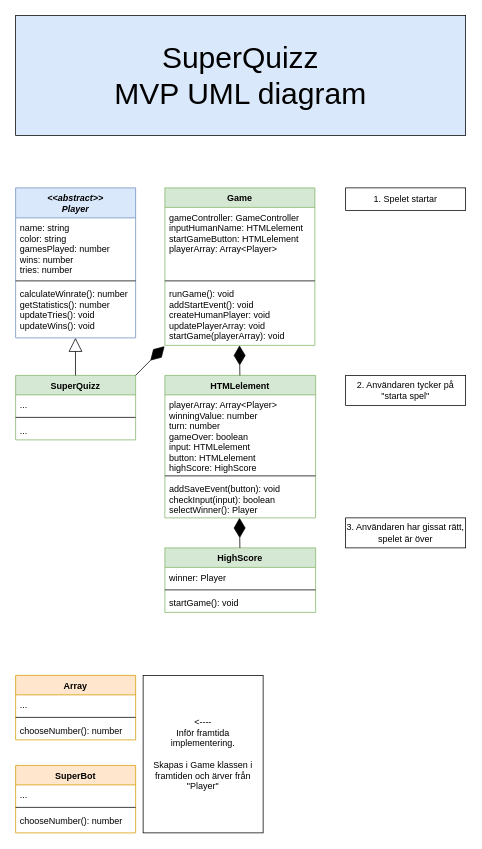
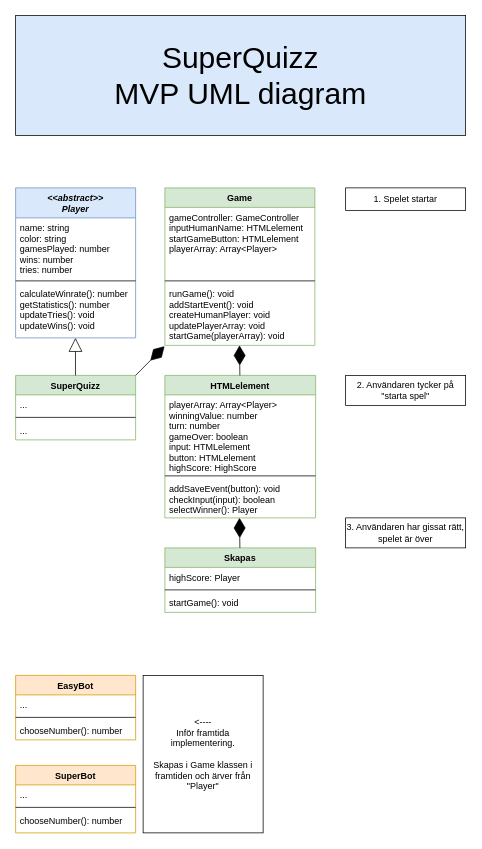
- <mxCell id="26" value="HighScore" style="swimlane;fontStyle=1;align=center;verticalAlign=top;childLayout=stackLayout;horizontal=1;startSize=26;horizontalStack=0;resizeParent=1;resizeParentMax=0;resizeLast=0;collapsible=1;marginBottom=0;fillColor=#d5e8d4;strokeColor=#82b366;" vertex="1" parent="1"><mxGeometry x="219" y="730" width="201" height="86" as="geometry" /></mxCell>
+ <mxCell id="26" value="Skapas" style="swimlane;fontStyle=1;align=center;verticalAlign=top;childLayout=stackLayout;horizontal=1;startSize=26;horizontalStack=0;resizeParent=1;resizeParentMax=0;resizeLast=0;collapsible=1;marginBottom=0;fillColor=#d5e8d4;strokeColor=#82b366;" vertex="1" parent="1"><mxGeometry x="219" y="730" width="201" height="86" as="geometry" /></mxCell>
- <mxCell id="27" value="winner: Player" style="text;strokeColor=none;fillColor=none;align=left;verticalAlign=top;spacingLeft=4;spacingRight=4;overflow=hidden;rotatable=0;points=[[0,0.5],[1,0.5]];portConstraint=eastwest;" vertex="1" parent="26"><mxGeometry y="26" width="201" height="26" as="geometry" /></mxCell>
+ <mxCell id="27" value="highScore: Player" style="text;strokeColor=none;fillColor=none;align=left;verticalAlign=top;spacingLeft=4;spacingRight=4;overflow=hidden;rotatable=0;points=[[0,0.5],[1,0.5]];portConstraint=eastwest;" vertex="1" parent="26"><mxGeometry y="26" width="201" height="26" as="geometry" /></mxCell>
- <mxCell id="22" value="Array" style="swimlane;fontStyle=1;align=center;verticalAlign=top;childLayout=stackLayout;horizontal=1;startSize=26;horizontalStack=0;resizeParent=1;resizeParentMax=0;resizeLast=0;collapsible=1;marginBottom=0;fillColor=#ffe6cc;strokeColor=#d79b00;" vertex="1" parent="1"><mxGeometry x="20" y="900" width="160" height="86" as="geometry" /></mxCell>
+ <mxCell id="22" value="EasyBot" style="swimlane;fontStyle=1;align=center;verticalAlign=top;childLayout=stackLayout;horizontal=1;startSize=26;horizontalStack=0;resizeParent=1;resizeParentMax=0;resizeLast=0;collapsible=1;marginBottom=0;fillColor=#ffe6cc;strokeColor=#d79b00;" vertex="1" parent="1"><mxGeometry x="20" y="900" width="160" height="86" as="geometry" /></mxCell>
